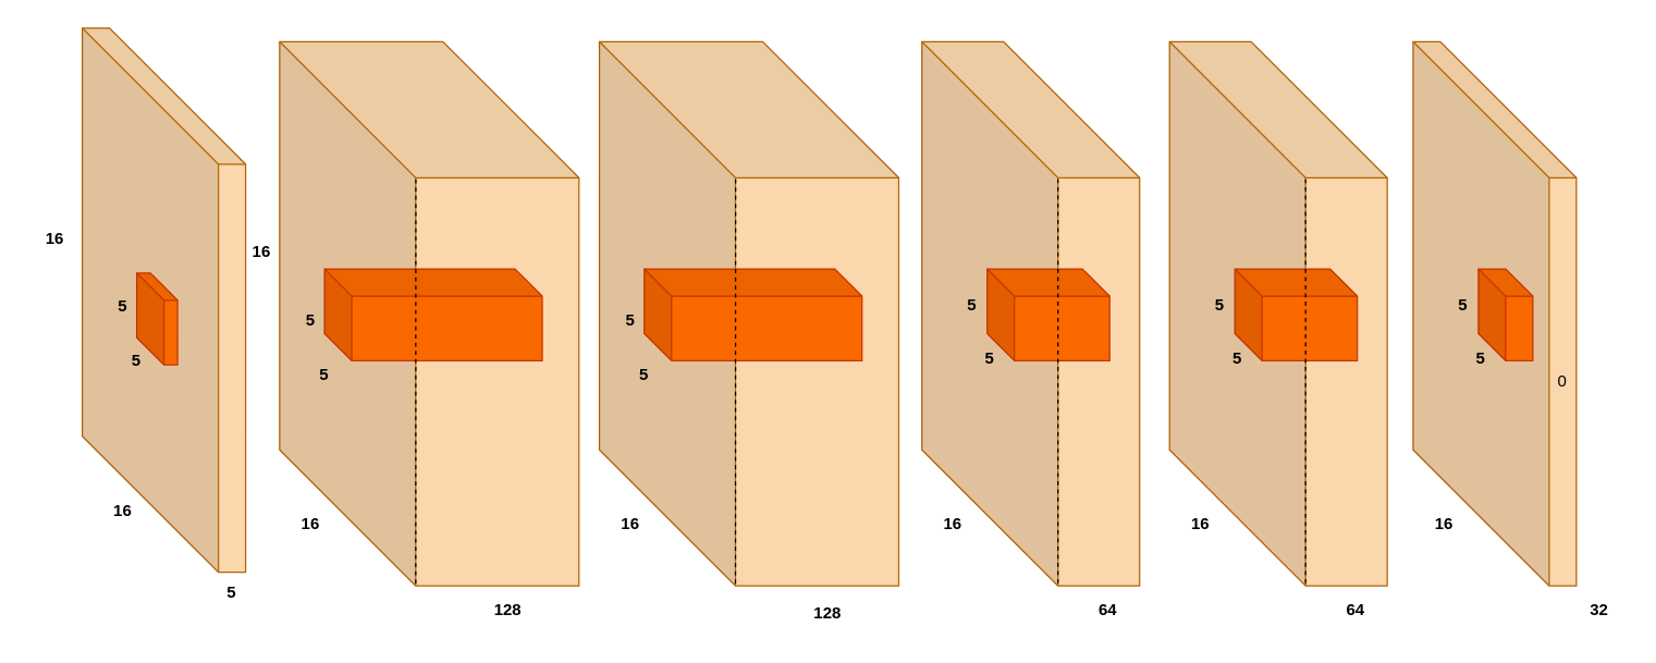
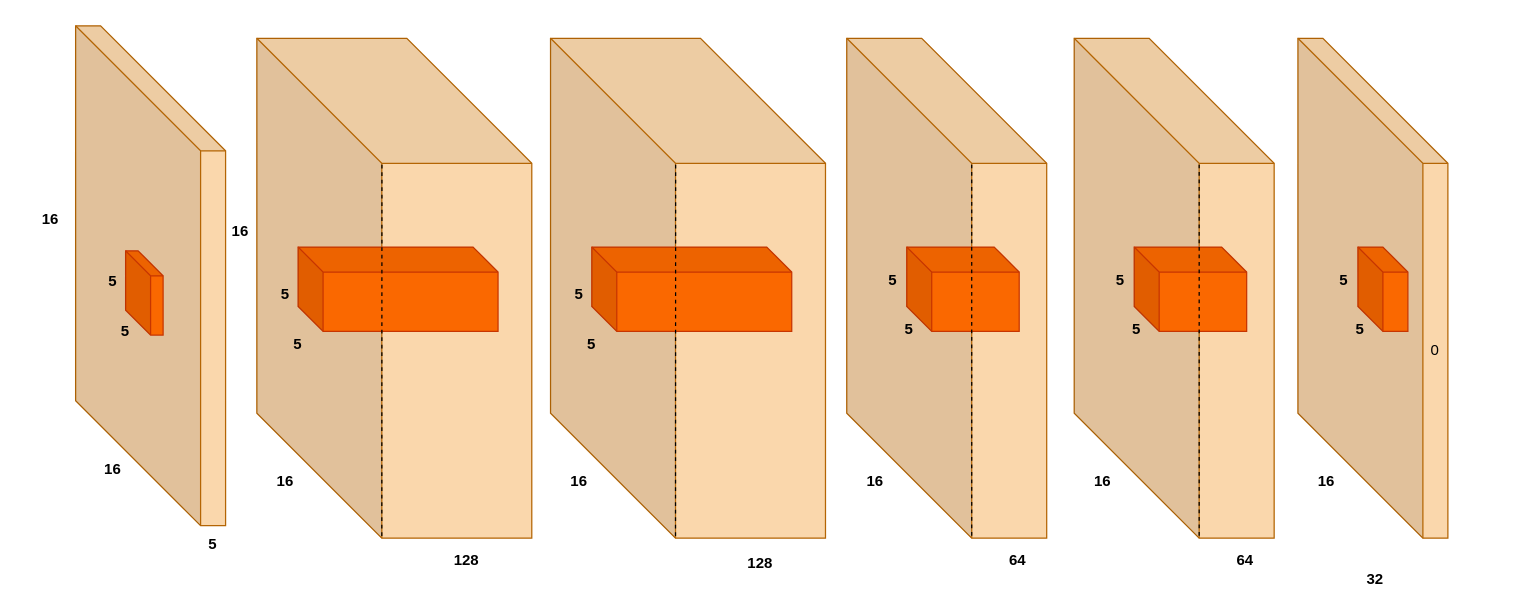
- <mxCell id="39" value="32" style="text;html=1;strokeColor=none;fillColor=none;align=center;verticalAlign=middle;whiteSpace=wrap;rounded=0;fontStyle=1" vertex="1" parent="1"><mxGeometry x="1155" y="433" width="40" height="29" as="geometry" /></mxCell>
+ <mxCell id="39" value="32" style="text;html=1;strokeColor=none;fillColor=none;align=center;verticalAlign=middle;whiteSpace=wrap;rounded=0;fontStyle=1" vertex="1" parent="1"><mxGeometry x="1080" y="448" width="40" height="29" as="geometry" /></mxCell>
